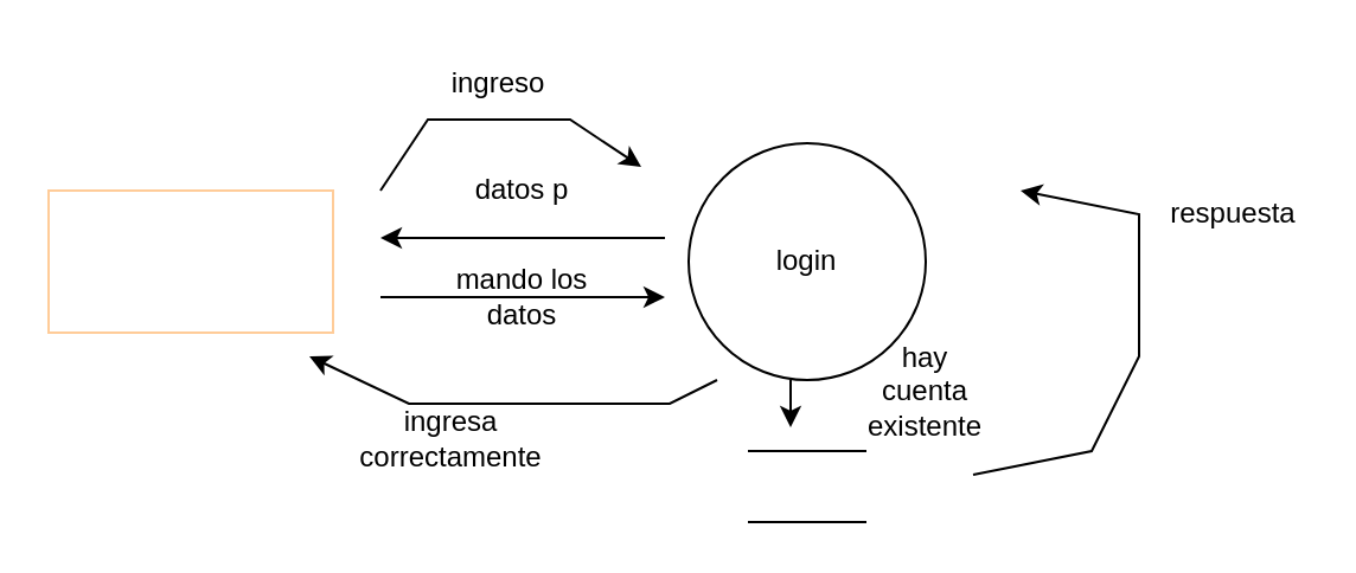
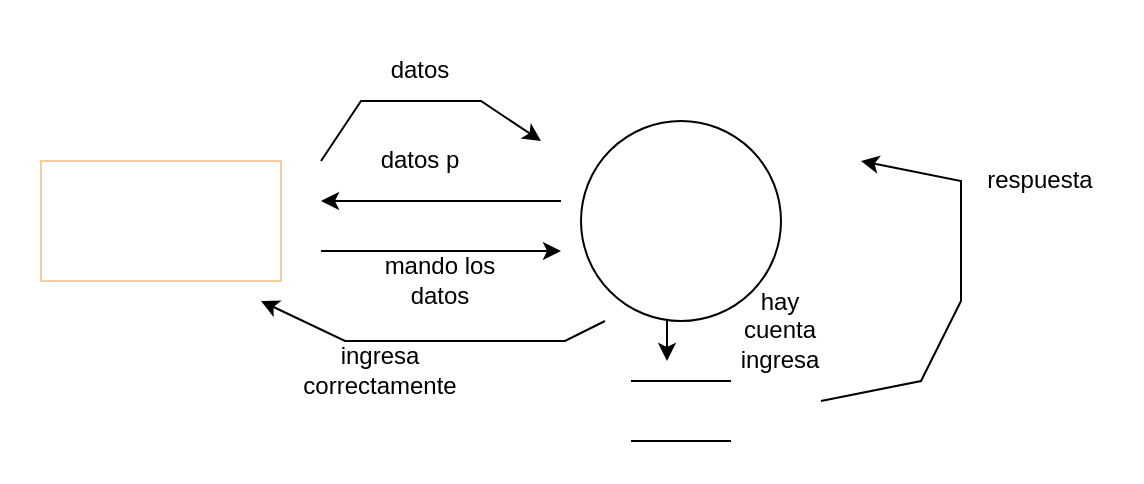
- <mxCell id="6" value="ingreso" style="text;html=1;strokeColor=none;fillColor=none;align=center;verticalAlign=middle;whiteSpace=wrap;rounded=0;" vertex="1" parent="1"><mxGeometry x="180" y="20" width="60" height="30" as="geometry" /></mxCell>
+ <mxCell id="6" value="datos" style="text;html=1;strokeColor=none;fillColor=none;align=center;verticalAlign=middle;whiteSpace=wrap;rounded=0;" vertex="1" parent="1"><mxGeometry x="180" y="20" width="60" height="30" as="geometry" /></mxCell>
- <mxCell id="8" value="datos p" style="text;html=1;strokeColor=none;fillColor=none;align=center;verticalAlign=middle;whiteSpace=wrap;rounded=0;" vertex="1" parent="1"><mxGeometry x="190" y="65" width="60" height="30" as="geometry" /></mxCell>
+ <mxCell id="8" value="datos p" style="text;html=1;strokeColor=none;fillColor=none;align=center;verticalAlign=middle;whiteSpace=wrap;rounded=0;" vertex="1" parent="1"><mxGeometry x="180" y="65" width="60" height="30" as="geometry" /></mxCell>
- <mxCell id="3" value="login" style="text;html=1;strokeColor=none;fillColor=none;align=center;verticalAlign=middle;whiteSpace=wrap;rounded=0;" vertex="1" parent="1"><mxGeometry x="305" y="80" width="70" height="60" as="geometry" /></mxCell>
- <mxCell id="10" value="mando los datos" style="text;html=1;strokeColor=none;fillColor=none;align=center;verticalAlign=middle;whiteSpace=wrap;rounded=0;" vertex="1" parent="1"><mxGeometry x="190" y="110" width="60" height="30" as="geometry" /></mxCell>
+ <mxCell id="10" value="mando los datos" style="text;html=1;strokeColor=none;fillColor=none;align=center;verticalAlign=middle;whiteSpace=wrap;rounded=0;" vertex="1" parent="1"><mxGeometry x="190" y="125" width="60" height="30" as="geometry" /></mxCell>
- <mxCell id="16" value="hay cuenta existente" style="text;html=1;strokeColor=none;fillColor=none;align=center;verticalAlign=middle;whiteSpace=wrap;rounded=0;" vertex="1" parent="1"><mxGeometry x="360" y="150" width="60" height="30" as="geometry" /></mxCell>
+ <mxCell id="16" value="hay cuenta ingresa" style="text;html=1;strokeColor=none;fillColor=none;align=center;verticalAlign=middle;whiteSpace=wrap;rounded=0;" vertex="1" parent="1"><mxGeometry x="360" y="150" width="60" height="30" as="geometry" /></mxCell>
